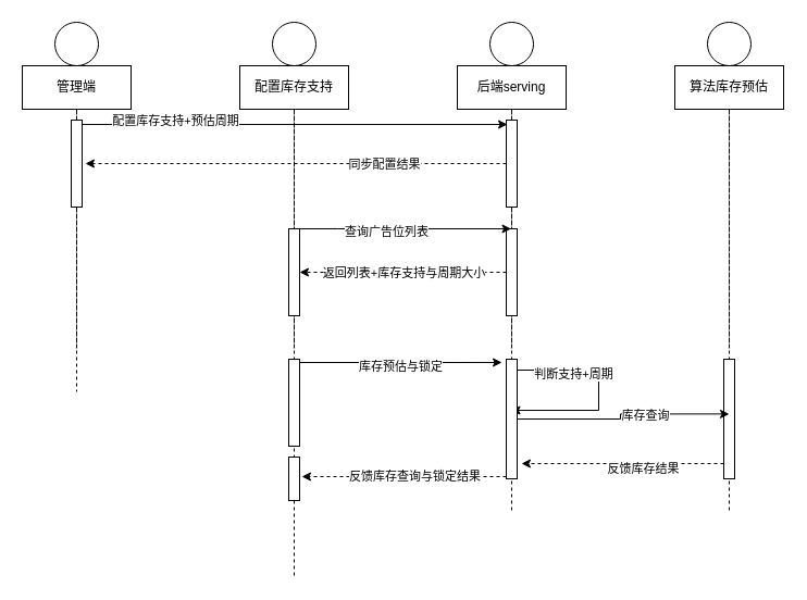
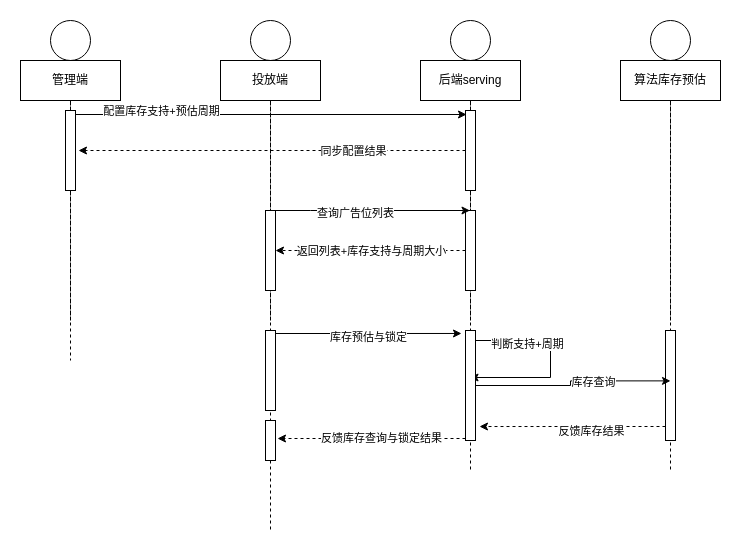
- <mxCell id="3" value="配置库存支持" style="shape=umlLifeline;perimeter=lifelinePerimeter;whiteSpace=wrap;html=1;container=1;collapsible=0;recursiveResize=0;outlineConnect=0;" parent="1" vertex="1"><mxGeometry x="220" y="60" width="100" height="470" as="geometry" /></mxCell>
+ <mxCell id="3" value="投放端" style="shape=umlLifeline;perimeter=lifelinePerimeter;whiteSpace=wrap;html=1;container=1;collapsible=0;recursiveResize=0;outlineConnect=0;" parent="1" vertex="1"><mxGeometry x="220" y="60" width="100" height="470" as="geometry" /></mxCell>
